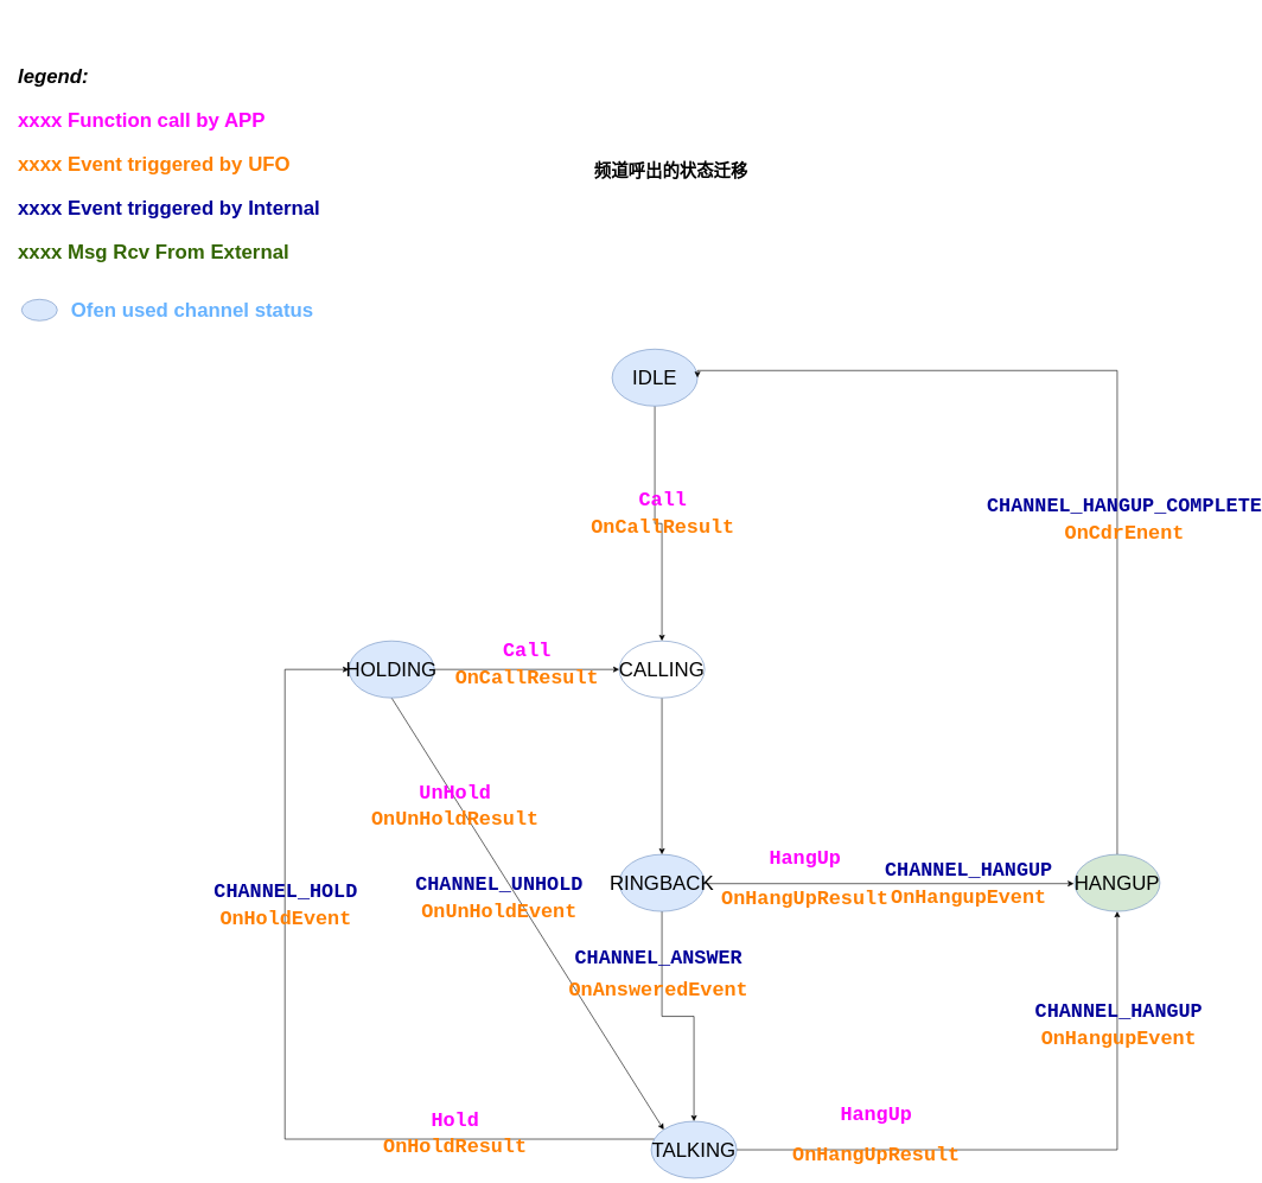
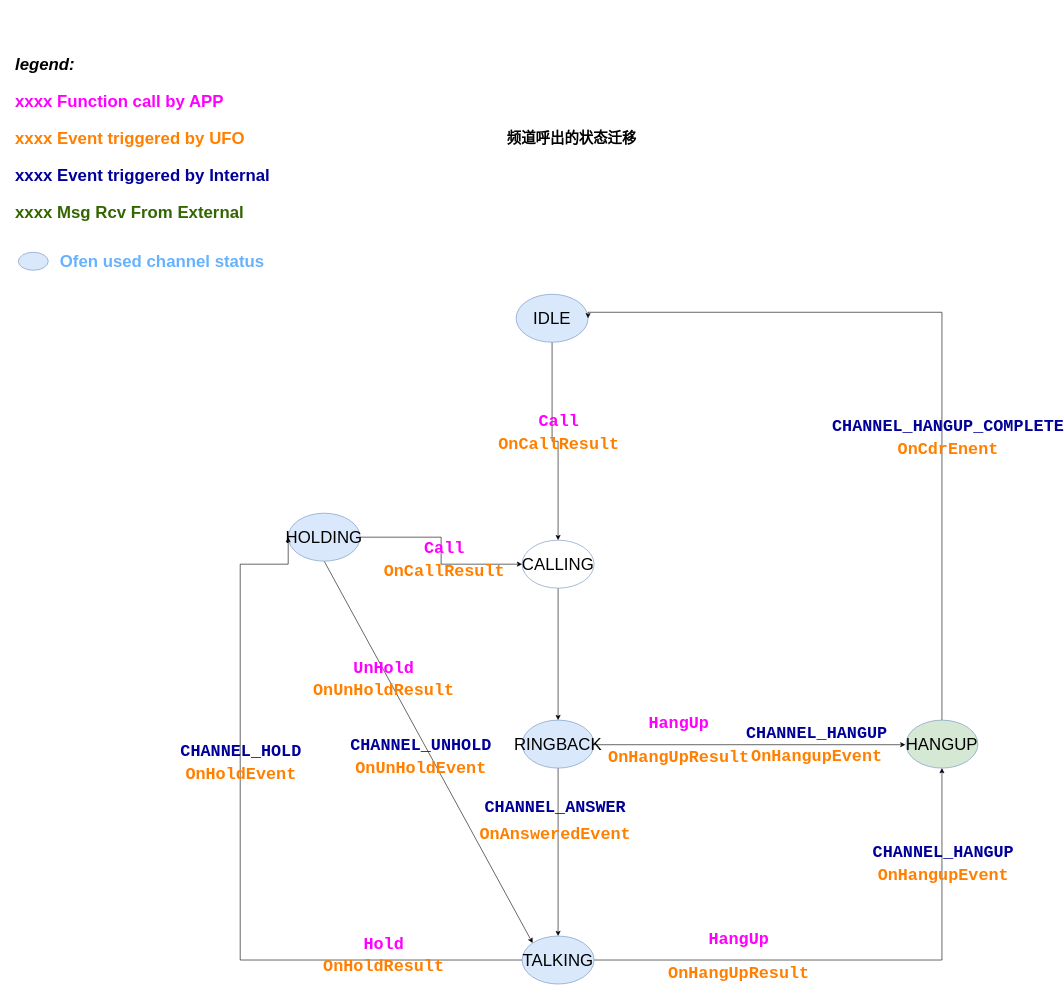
- <mxCell id="2" value="&lt;h1&gt;频道呼出的状态迁移&lt;/h1&gt;&lt;p style=&quot;font-size: 20px&quot;&gt;&lt;br&gt;&lt;/p&gt;&lt;p style=&quot;font-size: 20px&quot;&gt;&lt;br&gt;&lt;/p&gt;&lt;p&gt;&lt;font color=&quot;#ff8000&quot;&gt;&lt;br&gt;&lt;/font&gt;&lt;/p&gt;&lt;p&gt;&lt;font color=&quot;#ff8000&quot;&gt;&lt;br&gt;&lt;/font&gt;&lt;/p&gt;&lt;p&gt;&lt;br&gt;&lt;/p&gt;" style="text;html=1;strokeColor=none;fillColor=none;spacing=5;spacingTop=-20;whiteSpace=wrap;overflow=hidden;rounded=0;" vertex="1" parent="1"><mxGeometry x="830" y="220" width="250" height="60" as="geometry" /></mxCell>
+ <mxCell id="2" value="&lt;h1&gt;频道呼出的状态迁移&lt;/h1&gt;&lt;p style=&quot;font-size: 20px&quot;&gt;&lt;br&gt;&lt;/p&gt;&lt;p style=&quot;font-size: 20px&quot;&gt;&lt;br&gt;&lt;/p&gt;&lt;p&gt;&lt;font color=&quot;#ff8000&quot;&gt;&lt;br&gt;&lt;/font&gt;&lt;/p&gt;&lt;p&gt;&lt;font color=&quot;#ff8000&quot;&gt;&lt;br&gt;&lt;/font&gt;&lt;/p&gt;&lt;p&gt;&lt;br&gt;&lt;/p&gt;" style="text;html=1;strokeColor=none;fillColor=none;spacing=5;spacingTop=-20;whiteSpace=wrap;overflow=hidden;rounded=0;" vertex="1" parent="1"><mxGeometry x="840" y="210" width="250" height="60" as="geometry" /></mxCell>
- <mxCell id="10" value="&lt;font style=&quot;font-size: 28px&quot;&gt;HOLDING&lt;/font&gt;" style="ellipse;whiteSpace=wrap;html=1;fillColor=#dae8fc;strokeColor=#6c8ebf;" vertex="1" parent="1"><mxGeometry x="490" y="900" width="120" height="80" as="geometry" /></mxCell>
+ <mxCell id="10" value="&lt;font style=&quot;font-size: 28px&quot;&gt;HOLDING&lt;/font&gt;" style="ellipse;whiteSpace=wrap;html=1;fillColor=#dae8fc;strokeColor=#6c8ebf;" vertex="1" parent="1"><mxGeometry x="480" y="855" width="120" height="80" as="geometry" /></mxCell>
- <mxCell id="18" value="&lt;font style=&quot;font-size: 28px&quot;&gt;TALKING&lt;/font&gt;" style="ellipse;whiteSpace=wrap;html=1;fillColor=#dae8fc;strokeColor=#6c8ebf;" vertex="1" parent="1"><mxGeometry x="915" y="1575" width="120" height="80" as="geometry" /></mxCell>
+ <mxCell id="18" value="&lt;font style=&quot;font-size: 28px&quot;&gt;TALKING&lt;/font&gt;" style="ellipse;whiteSpace=wrap;html=1;fillColor=#dae8fc;strokeColor=#6c8ebf;" vertex="1" parent="1"><mxGeometry x="870" y="1560" width="120" height="80" as="geometry" /></mxCell>
